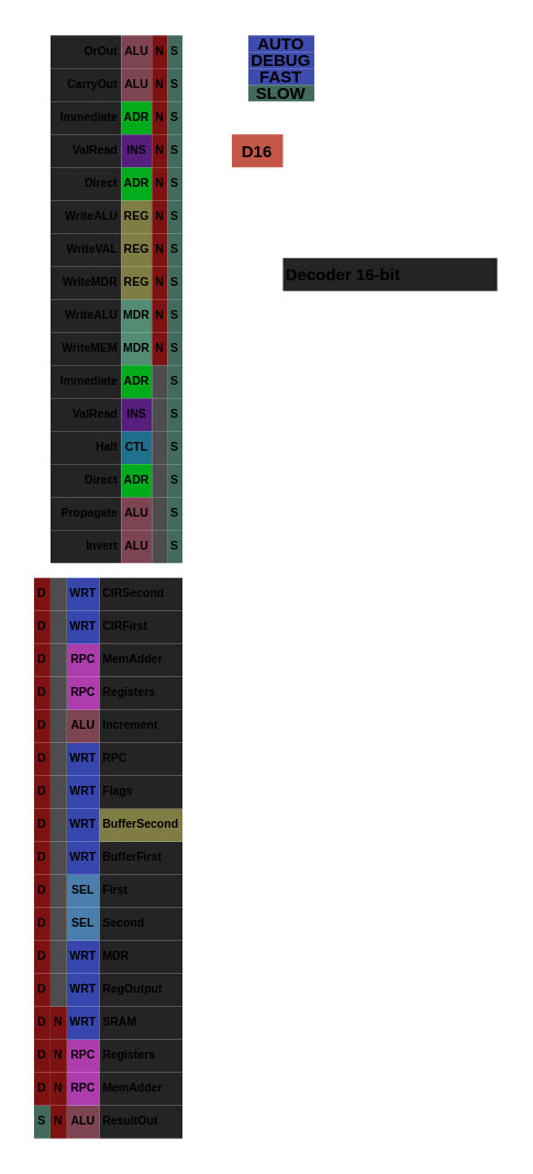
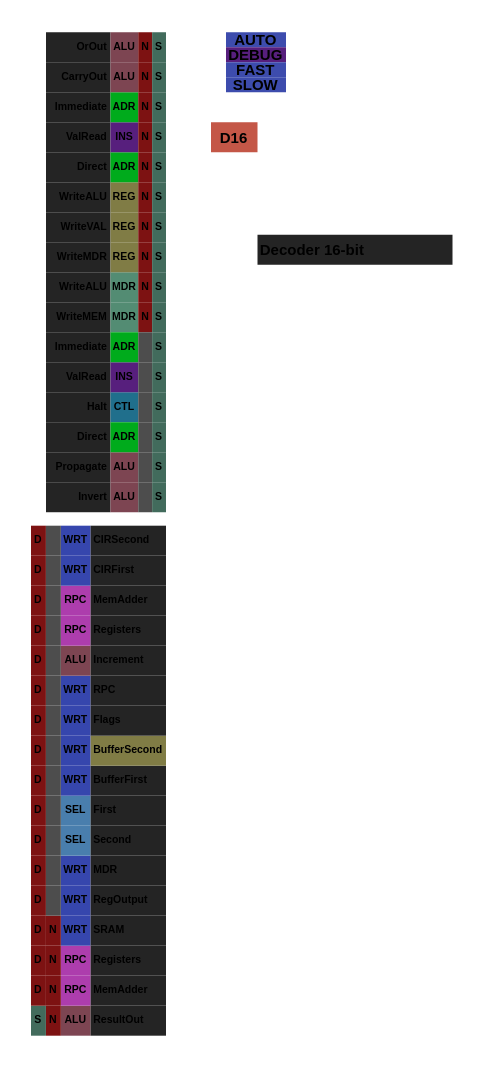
- <mxCell id="5" value="DEBUG" style="rounded=0;whiteSpace=wrap;html=1;strokeColor=none;fillColor=#3D4CAD;fontStyle=1;align=center;fontSize=10;" vertex="1" parent="1"><mxGeometry x="150" y="31" width="40" height="10" as="geometry" /></mxCell>
+ <mxCell id="5" value="DEBUG" style="rounded=0;whiteSpace=wrap;html=1;strokeColor=none;fillColor=#571f7d;fontStyle=1;align=center;fontSize=10;" vertex="1" parent="1"><mxGeometry x="150" y="31" width="40" height="10" as="geometry" /></mxCell>
- <mxCell id="7" value="SLOW" style="rounded=0;whiteSpace=wrap;html=1;strokeColor=none;fillColor=#426b5c;fontStyle=1;align=center;fontSize=10;" vertex="1" parent="1"><mxGeometry x="150" y="51" width="40" height="10" as="geometry" /></mxCell>
+ <mxCell id="7" value="SLOW" style="rounded=0;whiteSpace=wrap;html=1;strokeColor=none;fillColor=#3D4CAD;fontStyle=1;align=center;fontSize=10;" vertex="1" parent="1"><mxGeometry x="150" y="51" width="40" height="10" as="geometry" /></mxCell>
